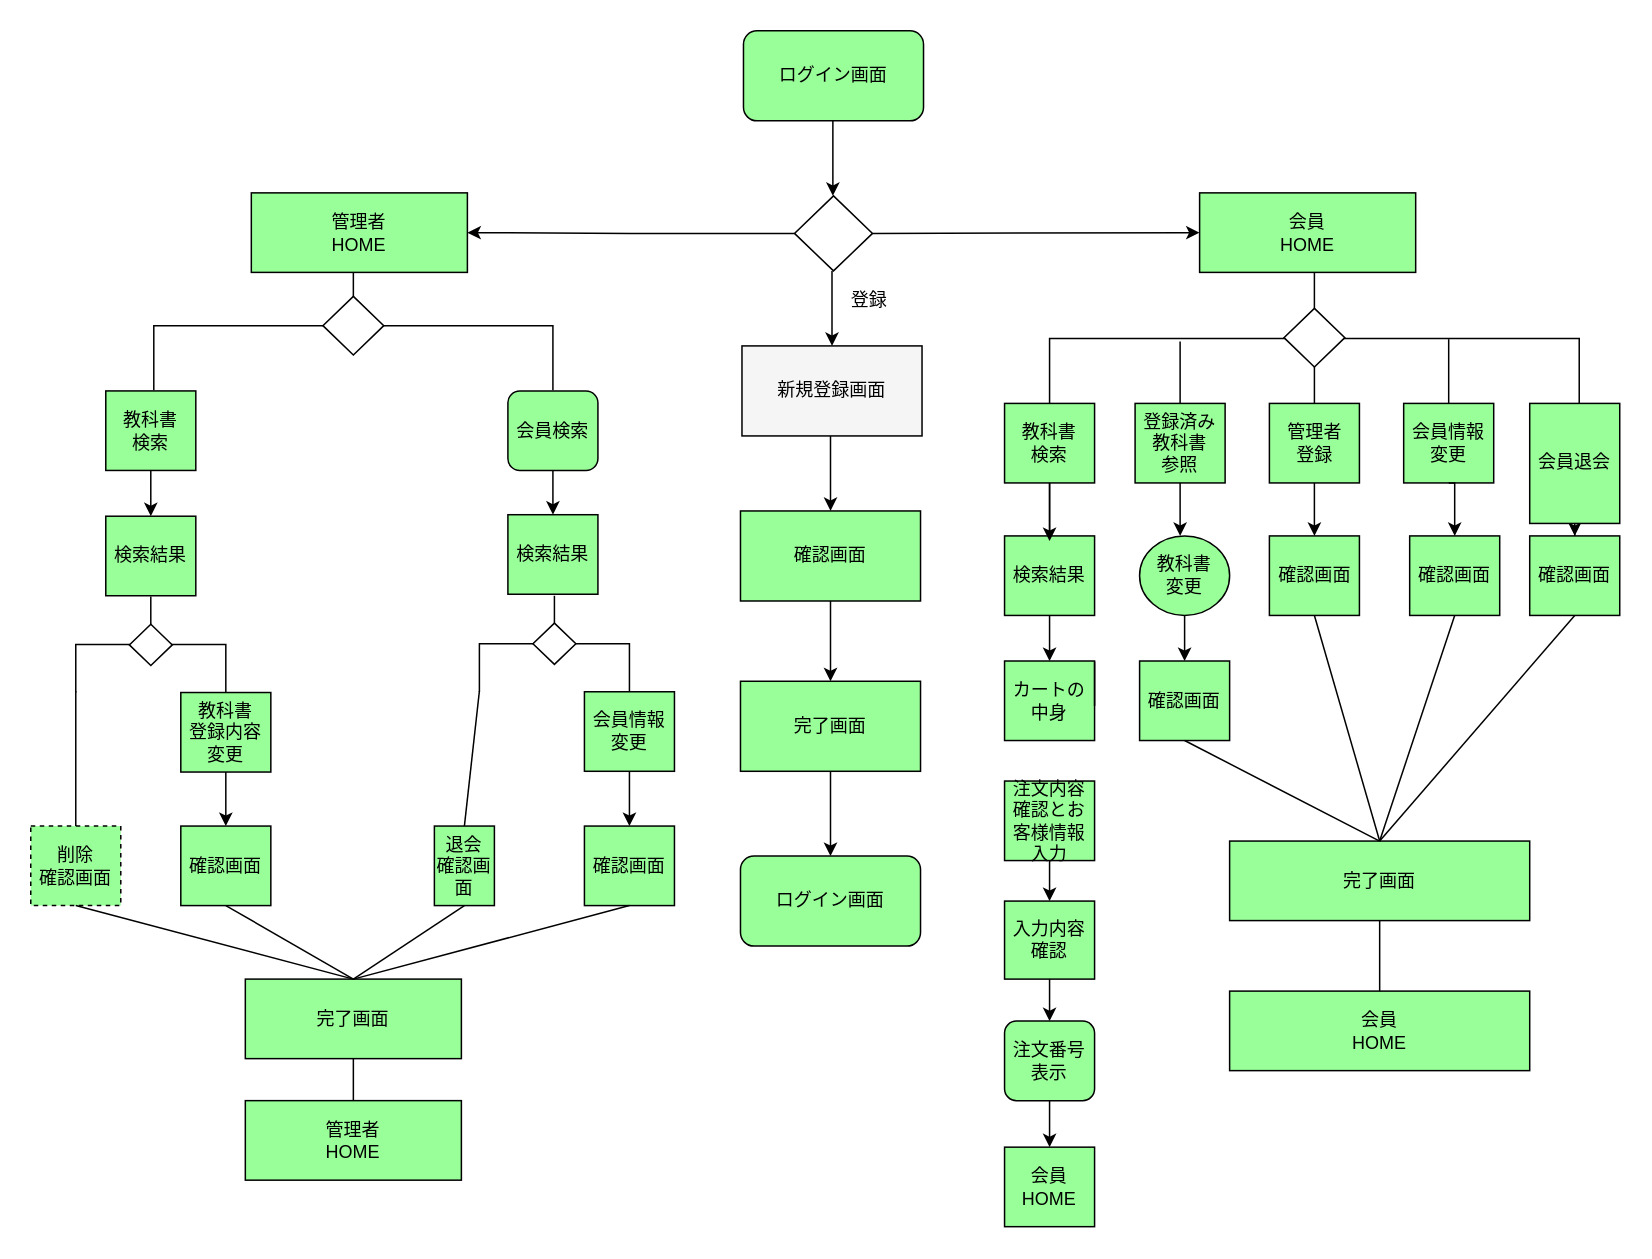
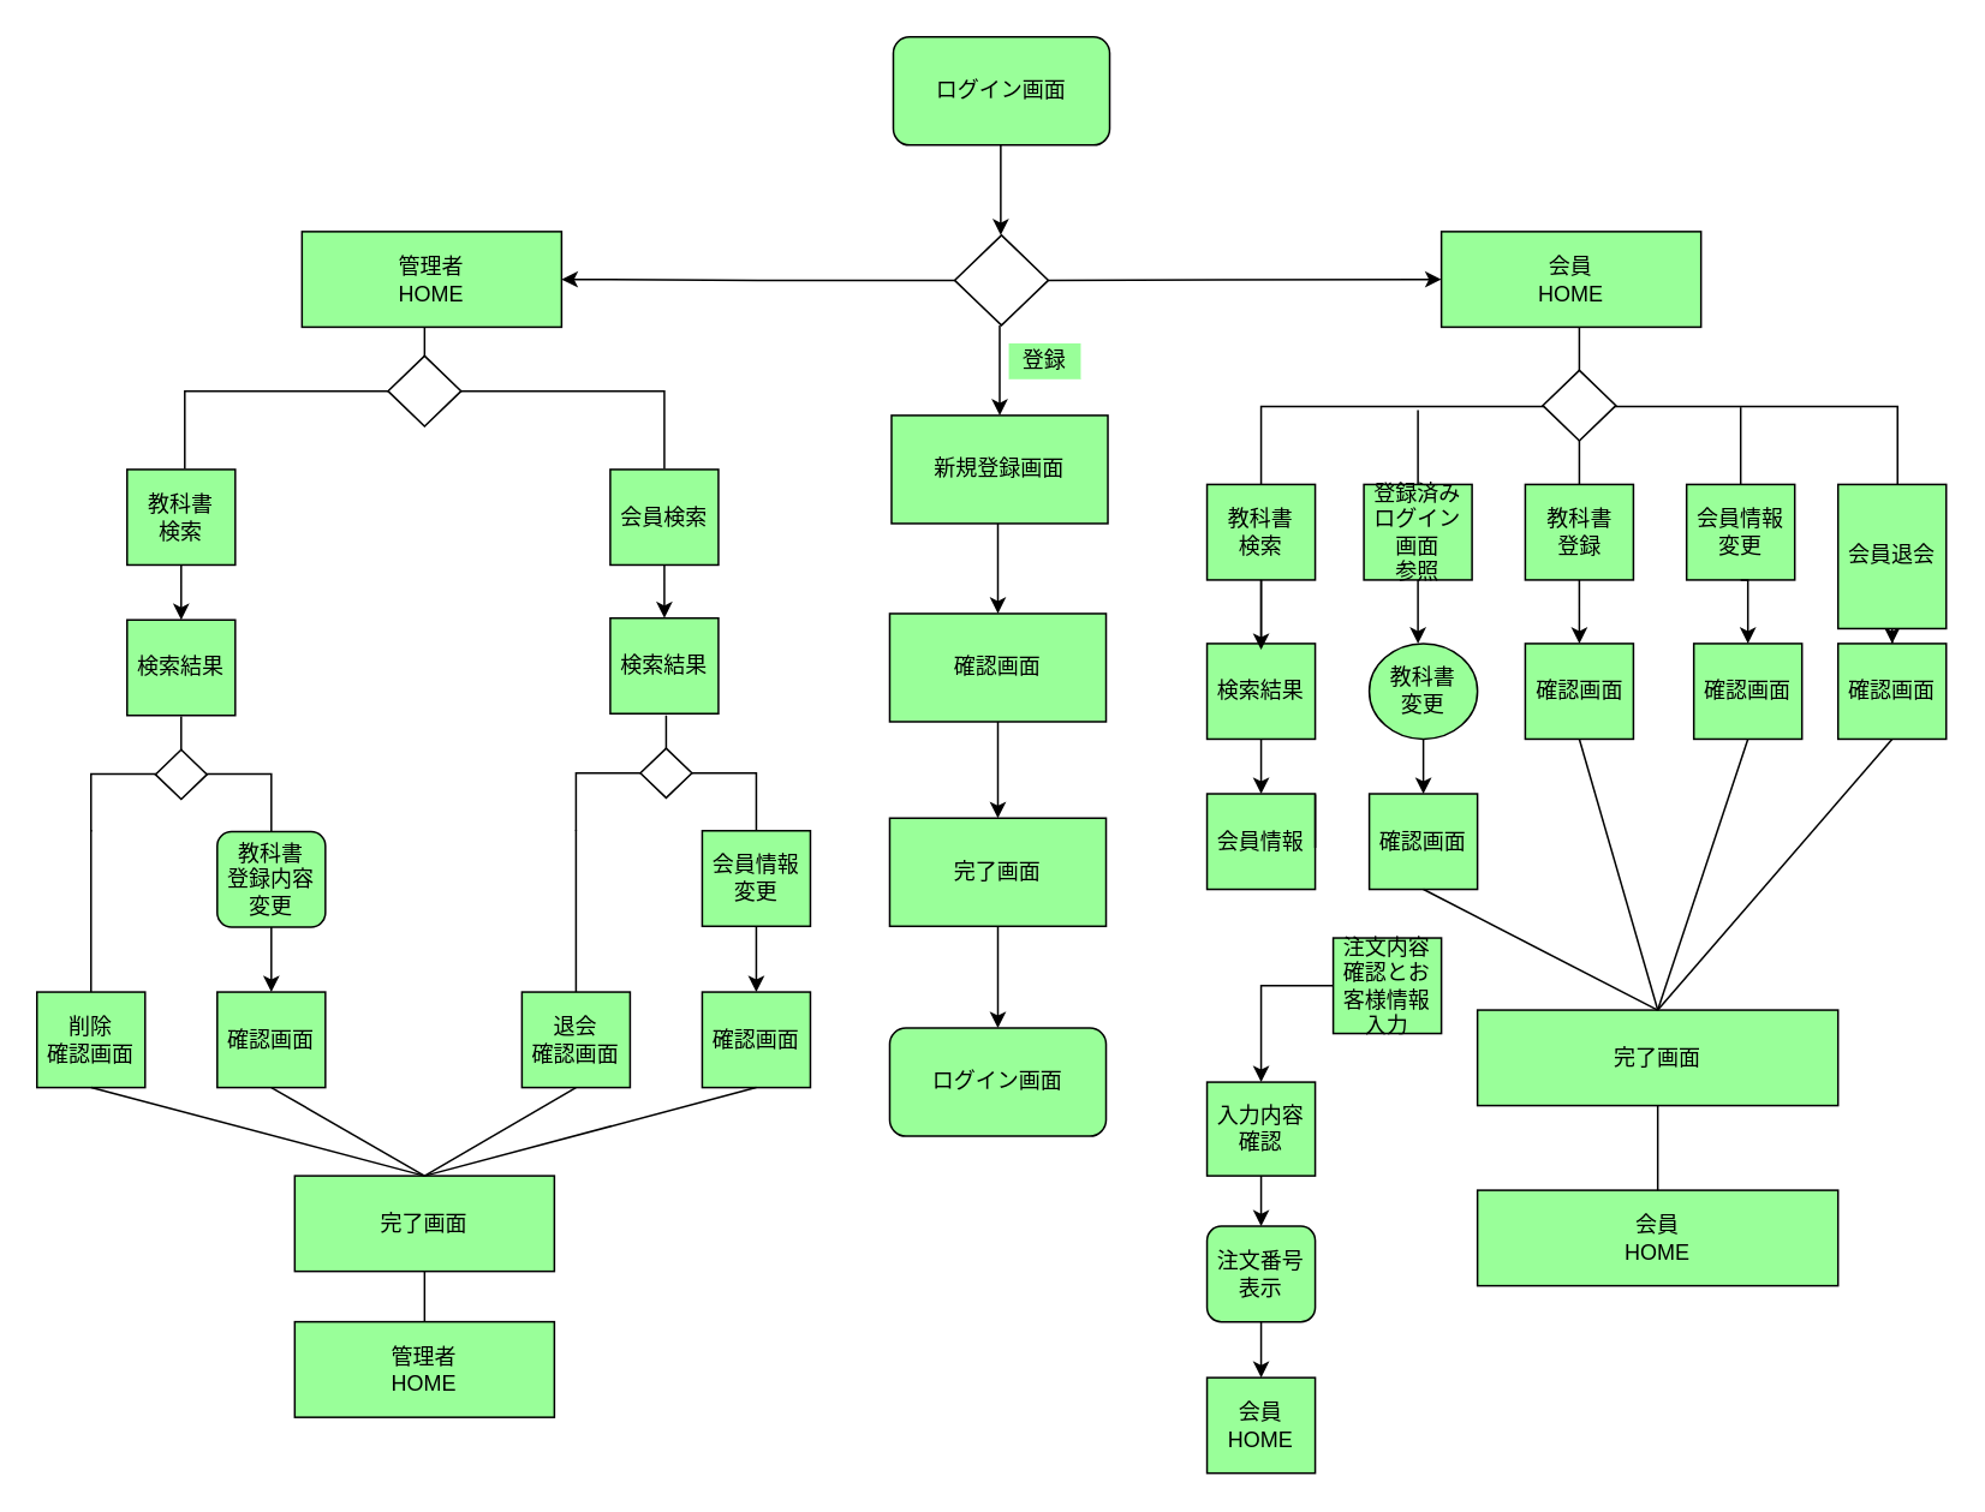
- <mxCell id="61" value="登録" style="rounded=0;whiteSpace=wrap;html=1;sketch=0;strokeWidth=0;strokeColor=#FFFFFF;" parent="1" vertex="1"><mxGeometry x="559" y="190" width="40" height="20" as="geometry" /></mxCell>
+ <mxCell id="61" value="登録" style="rounded=0;whiteSpace=wrap;html=1;sketch=0;strokeWidth=0;strokeColor=#FFFFFF;fillColor=#99ff99;" parent="1" vertex="1"><mxGeometry x="559" y="190" width="40" height="20" as="geometry" /></mxCell>
- <mxCell id="7" value="新規登録画面" style="rounded=0;whiteSpace=wrap;html=1;fillColor=#f5f5f5;" parent="1" vertex="1"><mxGeometry x="494" y="230" width="120" height="60" as="geometry" /></mxCell>
+ <mxCell id="7" value="新規登録画面" style="rounded=0;whiteSpace=wrap;html=1;fillColor=#99FF99;" parent="1" vertex="1"><mxGeometry x="494" y="230" width="120" height="60" as="geometry" /></mxCell>
- <mxCell id="44" value="会員検索" style="whiteSpace=wrap;html=1;sketch=0;strokeWidth=1;fillColor=#99FF99;rounded=1;" parent="1" vertex="1"><mxGeometry x="338" y="260" width="60" height="53" as="geometry" /></mxCell>
+ <mxCell id="44" value="会員検索" style="rounded=0;whiteSpace=wrap;html=1;sketch=0;strokeWidth=1;fillColor=#99FF99;" parent="1" vertex="1"><mxGeometry x="338" y="260" width="60" height="53" as="geometry" /></mxCell>
- <mxCell id="29" value="登録済み&lt;br&gt;教科書&lt;br&gt;参照" style="rounded=0;whiteSpace=wrap;html=1;sketch=0;strokeWidth=1;fillColor=#99FF99;" parent="13" vertex="1"><mxGeometry x="57.0" y="88.32" width="60" height="53" as="geometry" /></mxCell>
+ <mxCell id="29" value="登録済み&lt;br&gt;ログイン画面&lt;br&gt;参照" style="rounded=0;whiteSpace=wrap;html=1;sketch=0;strokeWidth=1;fillColor=#99FF99;" parent="13" vertex="1"><mxGeometry x="57.0" y="88.32" width="60" height="53" as="geometry" /></mxCell>
- <mxCell id="21" value="管理者&lt;br&gt;登録" style="rounded=0;whiteSpace=wrap;html=1;sketch=0;strokeWidth=1;fillColor=#99FF99;" parent="15" vertex="1"><mxGeometry x="176.51" y="56.32" width="60" height="53" as="geometry" /></mxCell>
+ <mxCell id="21" value="教科書&lt;br&gt;登録" style="rounded=0;whiteSpace=wrap;html=1;sketch=0;strokeWidth=1;fillColor=#99FF99;" parent="15" vertex="1"><mxGeometry x="176.51" y="56.32" width="60" height="53" as="geometry" /></mxCell>
- <mxCell id="34" value="カートの中身" style="rounded=0;whiteSpace=wrap;html=1;sketch=0;strokeWidth=1;fillColor=#99FF99;" parent="1" vertex="1"><mxGeometry x="669" y="440" width="60" height="53" as="geometry" /></mxCell>
+ <mxCell id="34" value="会員情報" style="rounded=0;whiteSpace=wrap;html=1;sketch=0;strokeWidth=1;fillColor=#99FF99;" parent="1" vertex="1"><mxGeometry x="669" y="440" width="60" height="53" as="geometry" /></mxCell>
- <mxCell id="58" value="教科書&lt;br&gt;登録内容&lt;br&gt;変更" style="rounded=0;whiteSpace=wrap;html=1;sketch=0;strokeWidth=1;fillColor=#99FF99;" parent="57" vertex="1"><mxGeometry x="100" width="60" height="53" as="geometry" /></mxCell>
+ <mxCell id="58" value="教科書&lt;br&gt;登録内容&lt;br&gt;変更" style="whiteSpace=wrap;html=1;sketch=0;strokeWidth=1;fillColor=#99FF99;rounded=1;" parent="57" vertex="1"><mxGeometry x="100" width="60" height="53" as="geometry" /></mxCell>
- <mxCell id="36" value="注文内容確認とお客様情報入力" style="rounded=0;whiteSpace=wrap;html=1;sketch=0;strokeWidth=1;fillColor=#99FF99;" parent="1" vertex="1"><mxGeometry x="669" y="520" width="60" height="53" as="geometry" /></mxCell>
+ <mxCell id="36" value="注文内容確認とお客様情報入力" style="rounded=0;whiteSpace=wrap;html=1;sketch=0;strokeWidth=1;fillColor=#99FF99;" parent="1" vertex="1"><mxGeometry x="739" y="520" width="60" height="53" as="geometry" /></mxCell>
- <mxCell id="67" value="削除&lt;br&gt;確認画面" style="rounded=0;whiteSpace=wrap;html=1;sketch=0;strokeWidth=1;fillColor=#99FF99;dashed=1;" parent="1" vertex="1"><mxGeometry x="20" y="550" width="60" height="53" as="geometry" /></mxCell>
+ <mxCell id="67" value="削除&lt;br&gt;確認画面" style="rounded=0;whiteSpace=wrap;html=1;sketch=0;strokeWidth=1;fillColor=#99FF99;" parent="1" vertex="1"><mxGeometry x="20" y="550" width="60" height="53" as="geometry" /></mxCell>
- <mxCell id="64" value="退会&lt;br&gt;確認画面" style="rounded=0;whiteSpace=wrap;html=1;sketch=0;strokeWidth=1;fillColor=#99FF99;" parent="1" vertex="1"><mxGeometry x="289" y="550" width="40" height="53" as="geometry" /></mxCell>
+ <mxCell id="64" value="退会&lt;br&gt;確認画面" style="rounded=0;whiteSpace=wrap;html=1;sketch=0;strokeWidth=1;fillColor=#99FF99;" parent="1" vertex="1"><mxGeometry x="289" y="550" width="60" height="53" as="geometry" /></mxCell>
